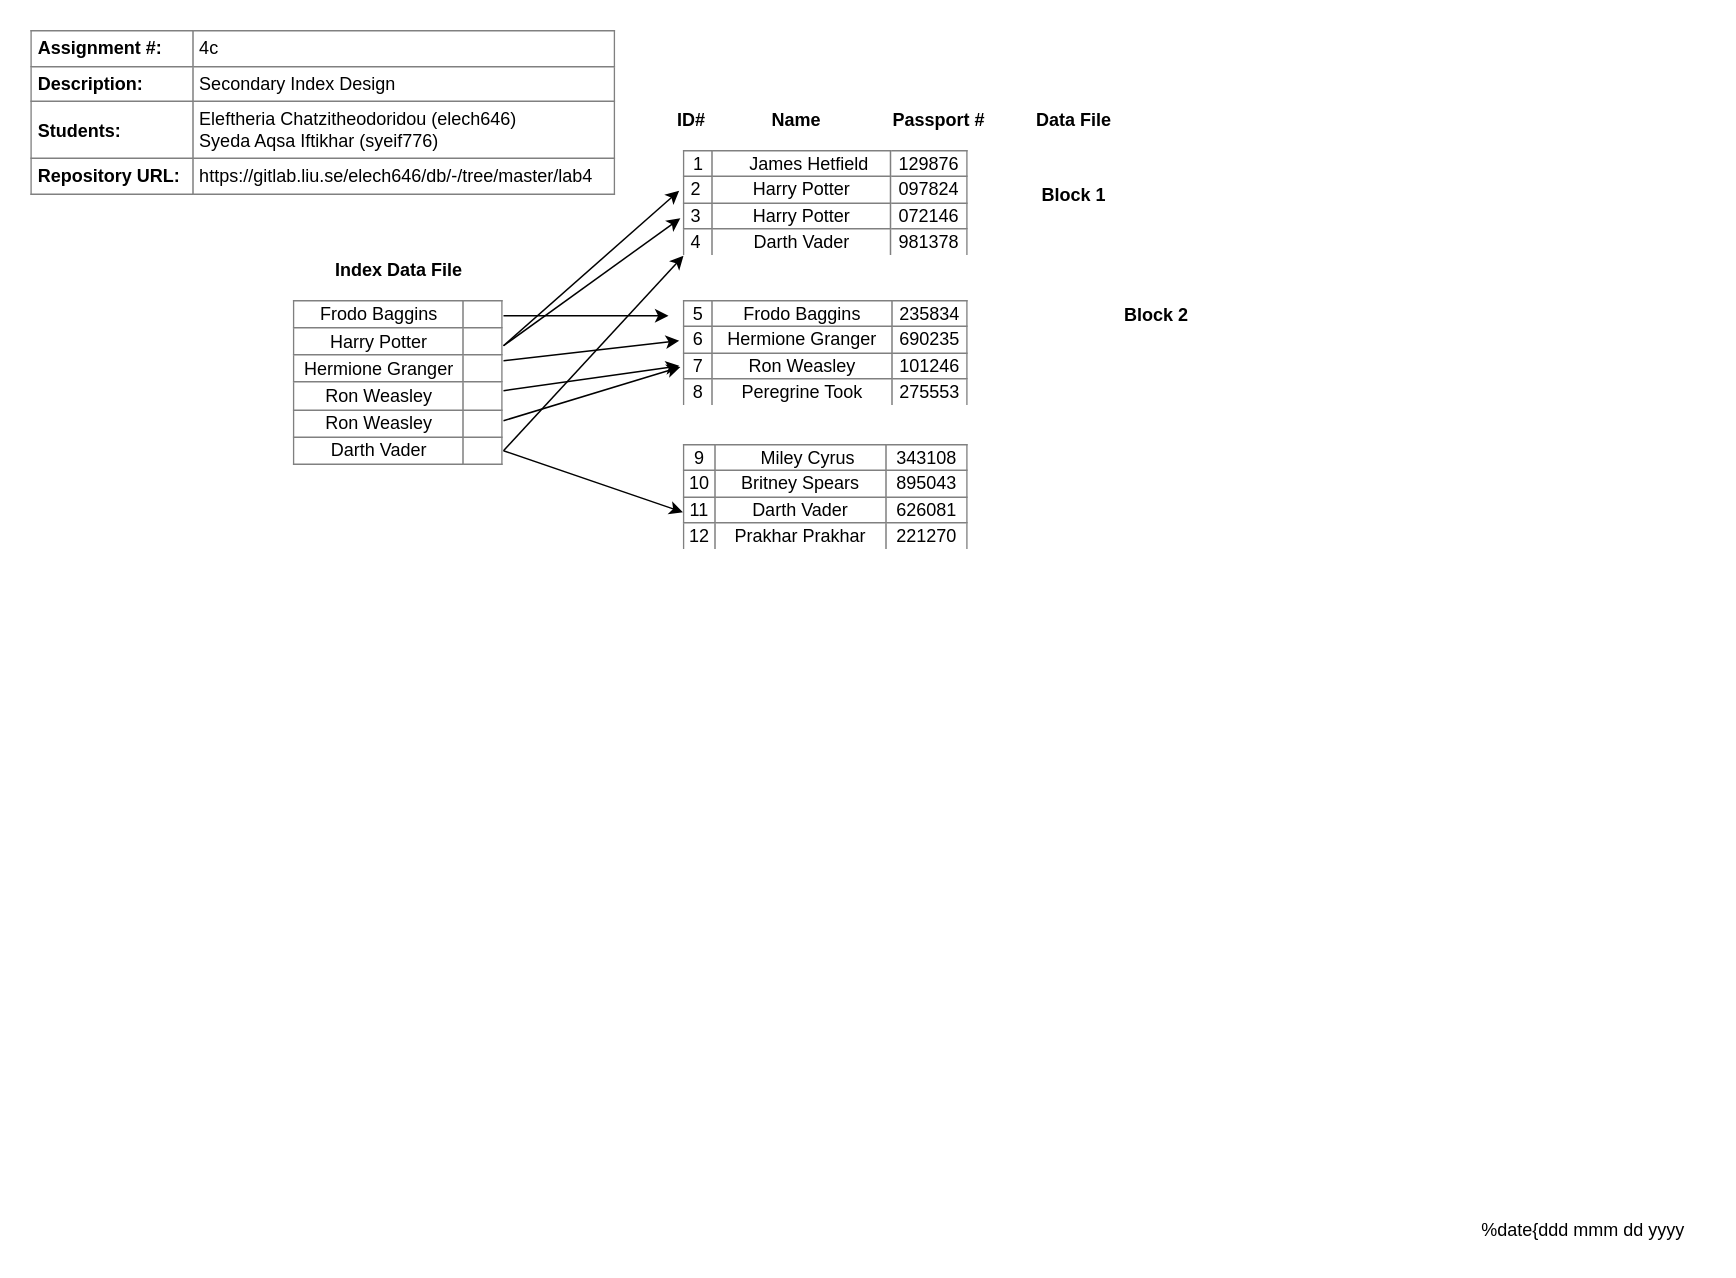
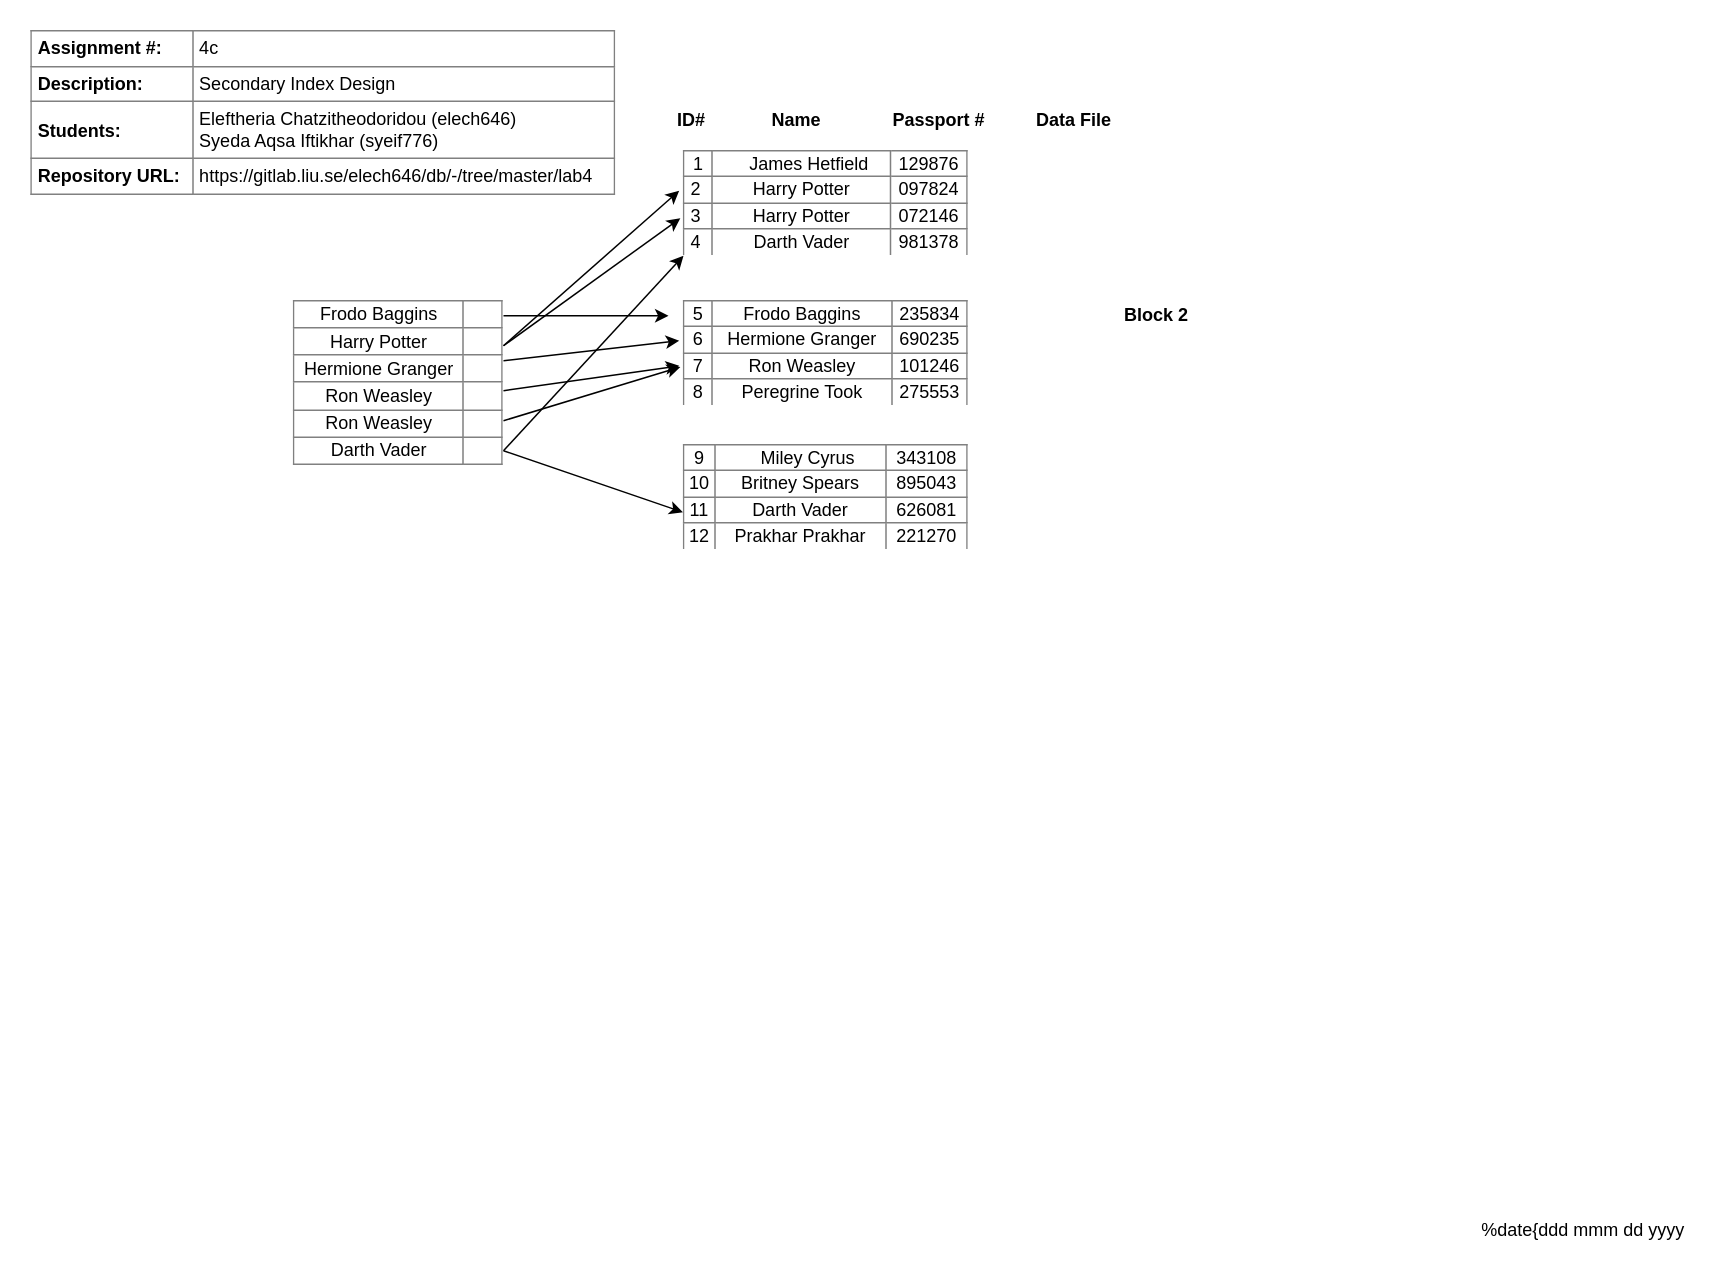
- <mxCell id="10" value="&lt;b&gt;Block 1&lt;/b&gt;" style="text;html=1;align=center;verticalAlign=middle;resizable=0;points=[];autosize=1;" parent="1" vertex="1"><mxGeometry x="685" y="120" width="60" height="20" as="geometry" /></mxCell>
- <mxCell id="12" value="&lt;b&gt;Index Data File&lt;/b&gt;" style="text;html=1;align=center;verticalAlign=middle;resizable=0;points=[];autosize=1;" parent="1" vertex="1"><mxGeometry x="215" y="170" width="100" height="20" as="geometry" /></mxCell>
